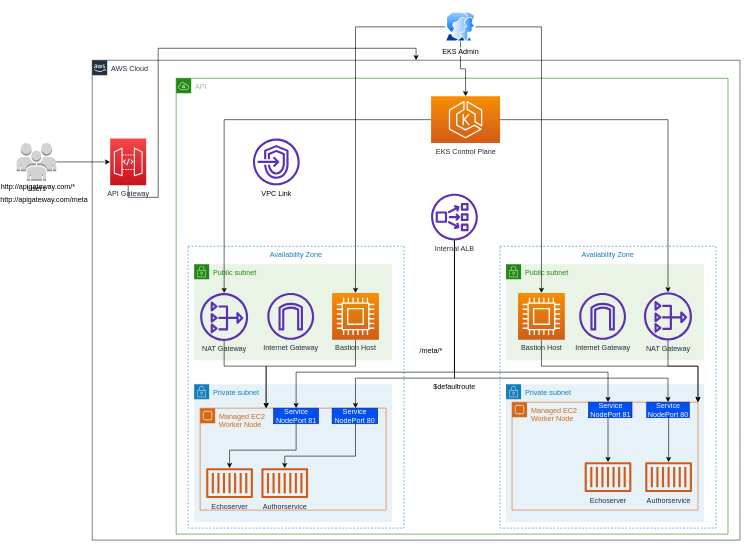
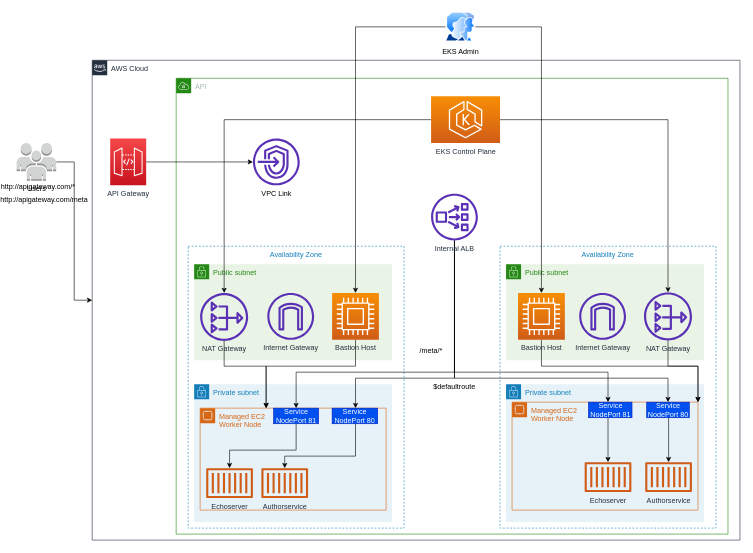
- <mxCell id="48" style="edgeStyle=orthogonalEdgeStyle;rounded=0;orthogonalLoop=1;jettySize=auto;html=1;" parent="1" source="49" target="5" edge="1"><mxGeometry relative="1" as="geometry" /></mxCell>
+ <mxCell id="48" style="edgeStyle=orthogonalEdgeStyle;rounded=0;orthogonalLoop=1;jettySize=auto;html=1;" parent="1" source="49" target="52" edge="1"><mxGeometry relative="1" as="geometry" /></mxCell>
- <mxCell id="27" style="edgeStyle=orthogonalEdgeStyle;rounded=0;orthogonalLoop=1;jettySize=auto;html=1;" parent="1" source="30" target="12" edge="1"><mxGeometry relative="1" as="geometry" /></mxCell>
- <mxCell id="25" style="edgeStyle=orthogonalEdgeStyle;rounded=0;orthogonalLoop=1;jettySize=auto;html=1;" parent="1" source="26" target="49" edge="1"><mxGeometry relative="1" as="geometry" /></mxCell>
+ <mxCell id="25" style="edgeStyle=orthogonalEdgeStyle;rounded=0;orthogonalLoop=1;jettySize=auto;html=1;" parent="1" source="26" target="5" edge="1"><mxGeometry relative="1" as="geometry" /></mxCell>
